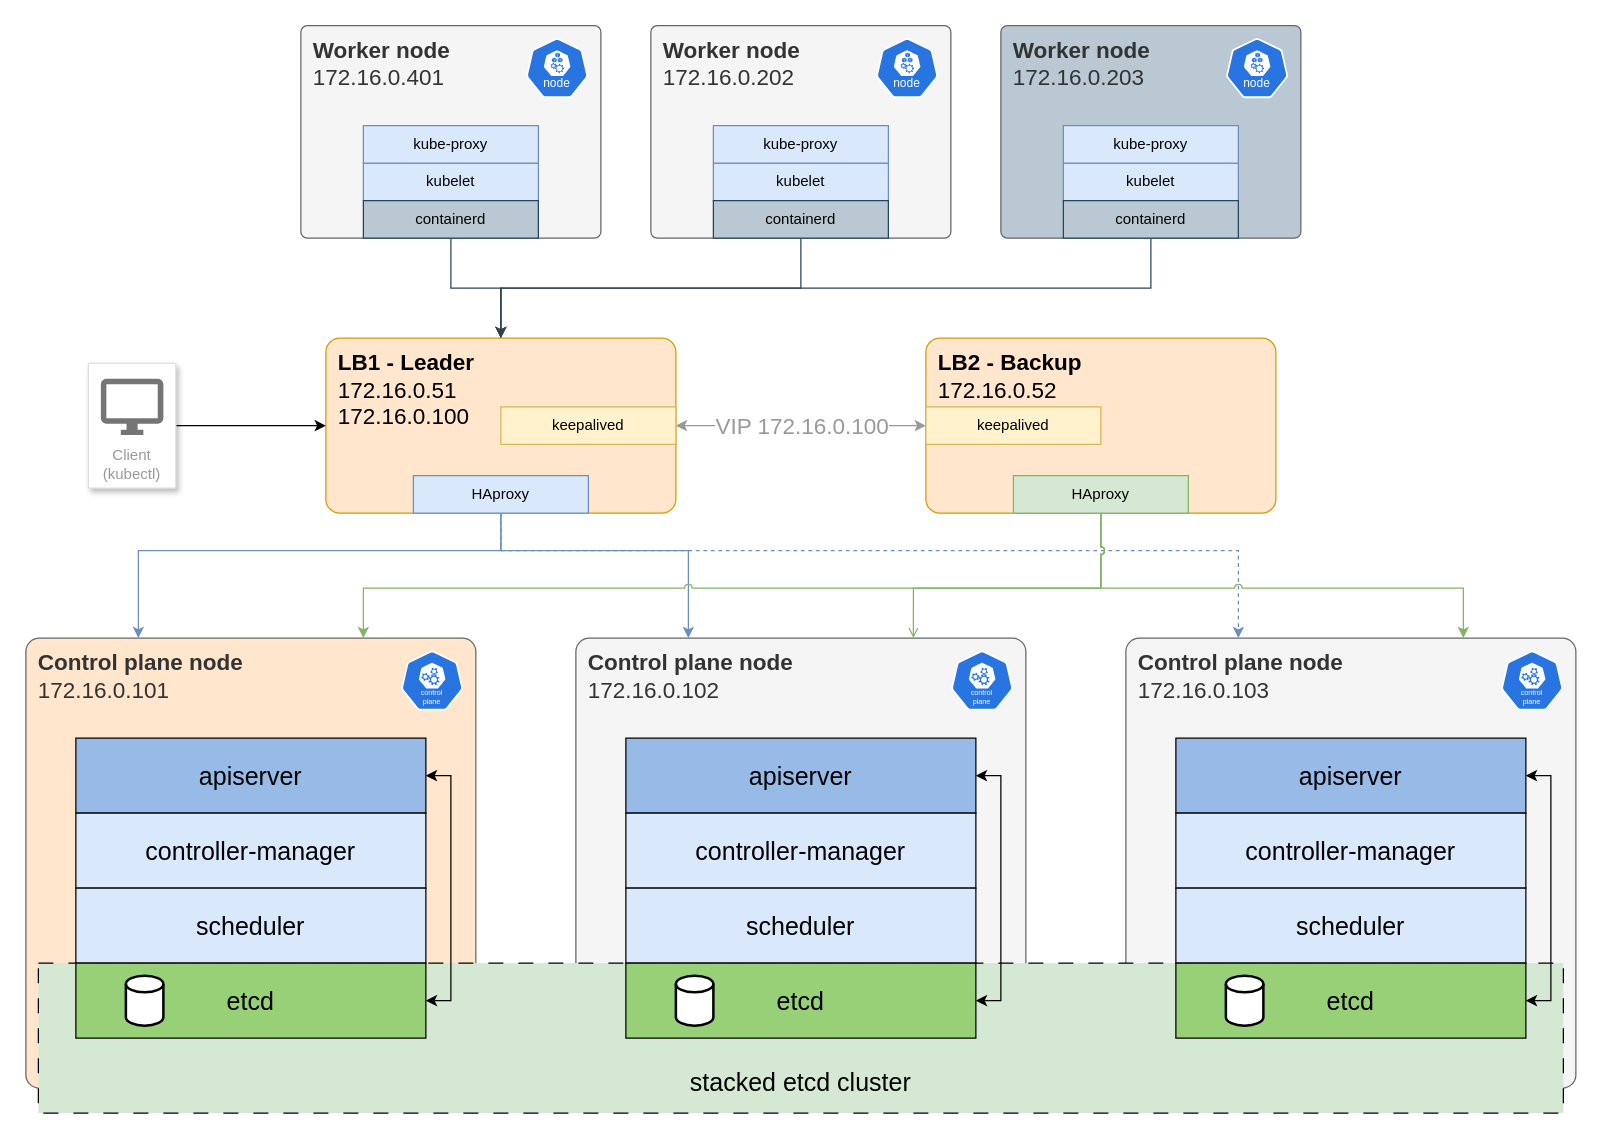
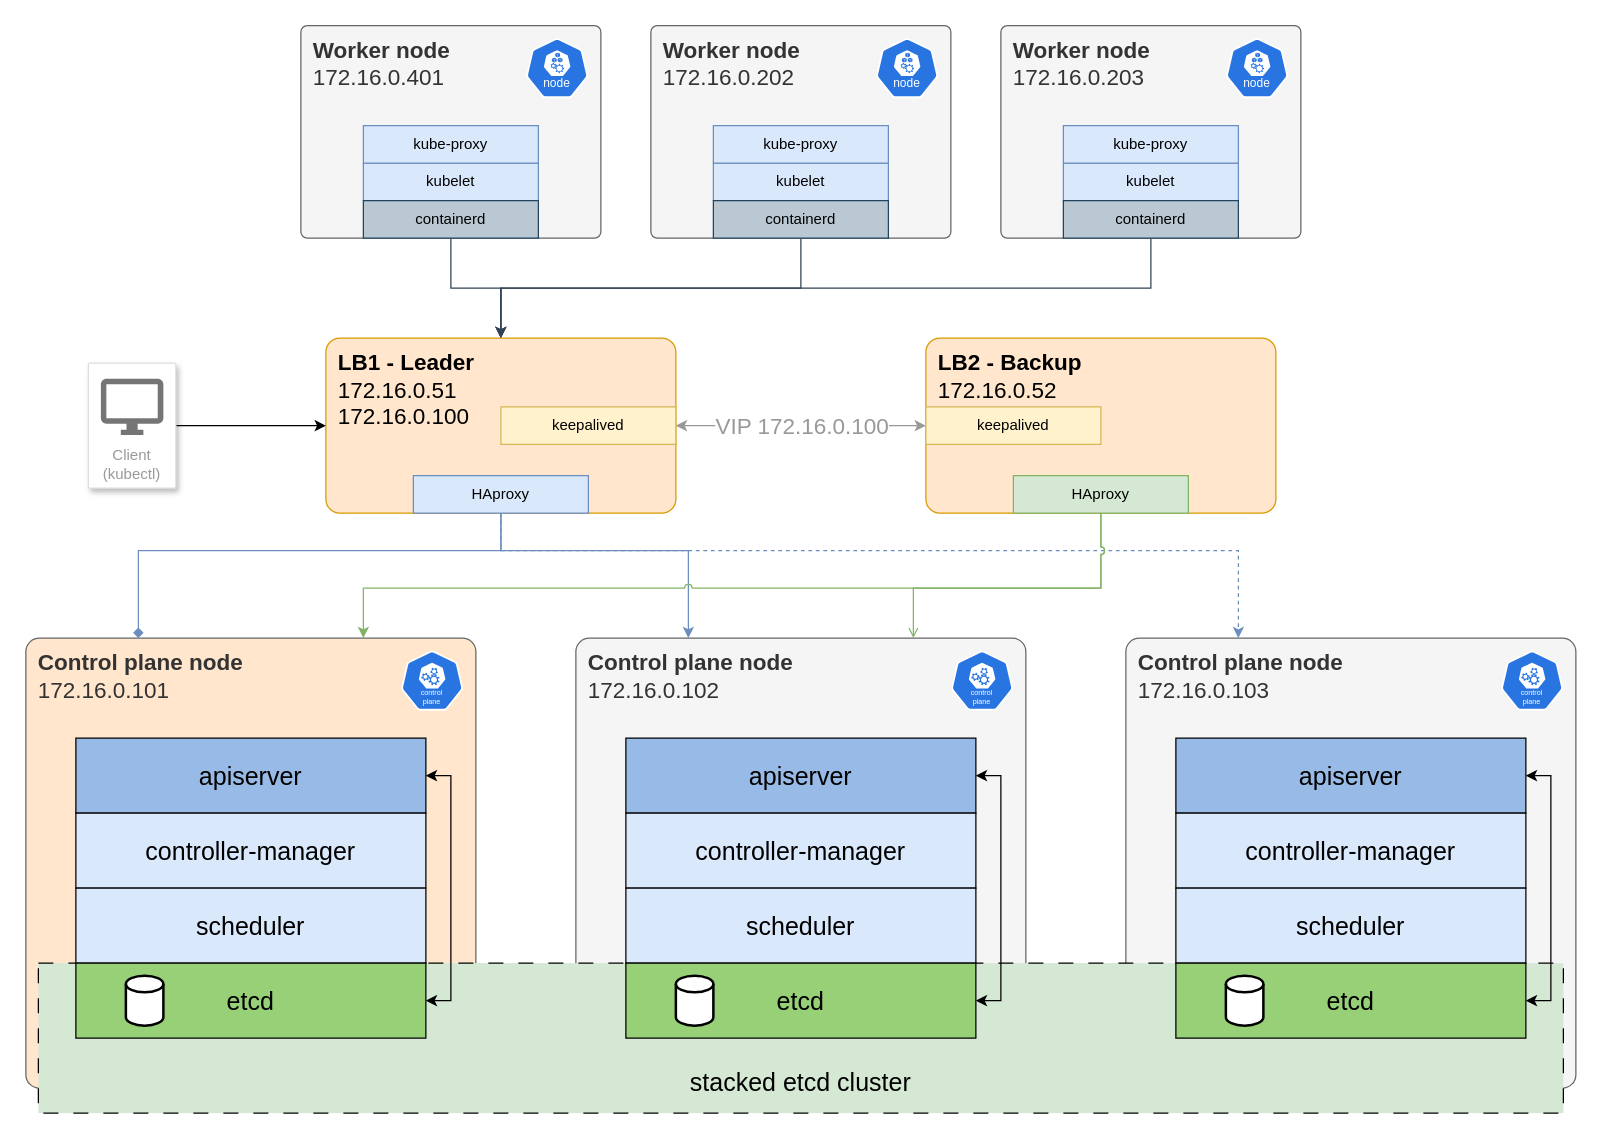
- <mxCell id="60" value="Worker node&lt;br&gt;&lt;span style=&quot;font-weight: normal;&quot;&gt;172.16.0.203&lt;/span&gt;" style="rounded=1;whiteSpace=wrap;html=1;fillColor=#bac8d3;fontColor=#333333;strokeColor=#666666;align=left;verticalAlign=top;fontStyle=1;fontSize=18;spacingTop=5;spacing=0;spacingLeft=10;arcSize=3;" vertex="1" parent="59"><mxGeometry width="240" height="170" as="geometry" /></mxCell>
+ <mxCell id="60" value="Worker node&lt;br&gt;&lt;span style=&quot;font-weight: normal;&quot;&gt;172.16.0.203&lt;/span&gt;" style="rounded=1;whiteSpace=wrap;html=1;fillColor=#f5f5f5;fontColor=#333333;strokeColor=#666666;align=left;verticalAlign=top;fontStyle=1;fontSize=18;spacingTop=5;spacing=0;spacingLeft=10;arcSize=3;" vertex="1" parent="59"><mxGeometry width="240" height="170" as="geometry" /></mxCell>
- <mxCell id="33" style="edgeStyle=orthogonalEdgeStyle;rounded=0;orthogonalLoop=1;jettySize=auto;html=1;exitX=0.5;exitY=1;exitDx=0;exitDy=0;entryX=0.75;entryY=0;entryDx=0;entryDy=0;jumpStyle=arc;fillColor=#d5e8d4;strokeColor=#82b366;strokeWidth=1;" edge="1" parent="1" source="36" target="4"><mxGeometry relative="1" as="geometry"><Array as="points"><mxPoint x="880" y="470" /><mxPoint x="1170" y="470" /></Array></mxGeometry></mxCell>
- <mxCell id="29" style="edgeStyle=orthogonalEdgeStyle;rounded=0;orthogonalLoop=1;jettySize=auto;html=1;exitX=0.5;exitY=1;exitDx=0;exitDy=0;entryX=0.25;entryY=0;entryDx=0;entryDy=0;jumpStyle=arc;fillColor=#dae8fc;strokeColor=#6c8ebf;strokeWidth=1;" edge="1" parent="1" source="32" target="3"><mxGeometry relative="1" as="geometry"><Array as="points"><mxPoint x="400" y="440" /><mxPoint x="110" y="440" /></Array></mxGeometry></mxCell>
+ <mxCell id="29" style="edgeStyle=orthogonalEdgeStyle;rounded=0;orthogonalLoop=1;jettySize=auto;html=1;exitX=0.5;exitY=1;exitDx=0;exitDy=0;entryX=0.25;entryY=0;entryDx=0;entryDy=0;jumpStyle=arc;fillColor=#dae8fc;strokeColor=#6c8ebf;strokeWidth=1;endArrow=diamond;" edge="1" parent="1" source="32" target="3"><mxGeometry relative="1" as="geometry"><Array as="points"><mxPoint x="400" y="440" /><mxPoint x="110" y="440" /></Array></mxGeometry></mxCell>
